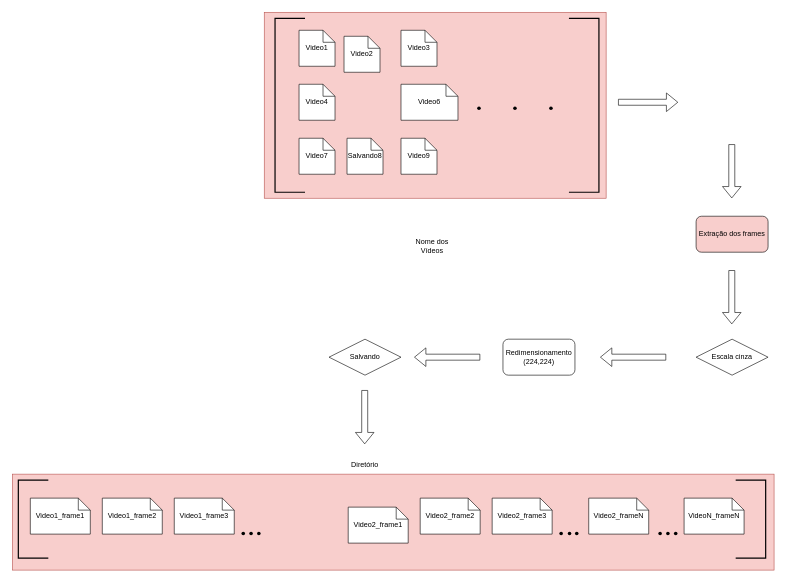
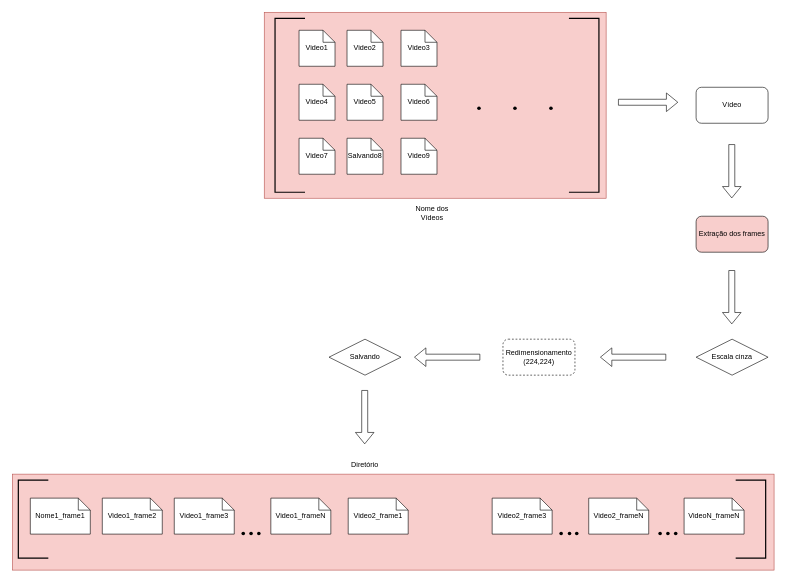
- <mxCell id="7" value="Video2" style="shape=note;size=20;whiteSpace=wrap;html=1;" vertex="1" parent="1"><mxGeometry x="573" y="60" width="60" height="60" as="geometry" /></mxCell>
+ <mxCell id="7" value="Video2" style="shape=note;size=20;whiteSpace=wrap;html=1;" vertex="1" parent="1"><mxGeometry x="578" y="50" width="60" height="60" as="geometry" /></mxCell>
+ <mxCell id="8" value="Video5" style="shape=note;size=20;whiteSpace=wrap;html=1;" vertex="1" parent="1"><mxGeometry x="578" y="140" width="60" height="60" as="geometry" /></mxCell>
- <mxCell id="12" value="Video6" style="shape=note;size=20;whiteSpace=wrap;html=1;" vertex="1" parent="1"><mxGeometry x="668" y="140" width="95" height="60" as="geometry" /></mxCell>
+ <mxCell id="12" value="Video6" style="shape=note;size=20;whiteSpace=wrap;html=1;" vertex="1" parent="1"><mxGeometry x="668" y="140" width="60" height="60" as="geometry" /></mxCell>
+ <mxCell id="43" value="Vídeo" style="rounded=1;whiteSpace=wrap;html=1;" vertex="1" parent="1"><mxGeometry x="1160" y="145" width="120" height="60" as="geometry" /></mxCell>
- <mxCell id="39" value="Nome dos Vídeos" style="text;html=1;strokeColor=none;fillColor=none;align=center;verticalAlign=middle;whiteSpace=wrap;rounded=0;" vertex="1" parent="1"><mxGeometry x="690" y="395" width="60" height="30" as="geometry" /></mxCell>
+ <mxCell id="39" value="Nome dos Vídeos" style="text;html=1;strokeColor=none;fillColor=none;align=center;verticalAlign=middle;whiteSpace=wrap;rounded=0;" vertex="1" parent="1"><mxGeometry x="690" y="340" width="60" height="30" as="geometry" /></mxCell>
- <mxCell id="42" value="&lt;div&gt;Redimensionamento&lt;/div&gt;&lt;div&gt;(224,224)&lt;br&gt;&lt;/div&gt;" style="rounded=1;whiteSpace=wrap;html=1;" vertex="1" parent="1"><mxGeometry x="838" y="565" width="120" height="60" as="geometry" /></mxCell>
+ <mxCell id="42" value="&lt;div&gt;Redimensionamento&lt;/div&gt;&lt;div&gt;(224,224)&lt;br&gt;&lt;/div&gt;" style="rounded=1;whiteSpace=wrap;html=1;dashed=1;" vertex="1" parent="1"><mxGeometry x="838" y="565" width="120" height="60" as="geometry" /></mxCell>
- <mxCell id="20" value="Video1_frame1" style="shape=note;size=20;whiteSpace=wrap;html=1;" vertex="1" parent="1"><mxGeometry x="50" y="830" width="100" height="60" as="geometry" /></mxCell>
+ <mxCell id="20" value="Nome1_frame1" style="shape=note;size=20;whiteSpace=wrap;html=1;" vertex="1" parent="1"><mxGeometry x="50" y="830" width="100" height="60" as="geometry" /></mxCell>
+ <mxCell id="26" value="Video1_frameN" style="shape=note;size=20;whiteSpace=wrap;html=1;" vertex="1" parent="1"><mxGeometry x="451" y="830" width="100" height="60" as="geometry" /></mxCell>
- <mxCell id="28" value="Video2_frame2" style="shape=note;size=20;whiteSpace=wrap;html=1;" vertex="1" parent="1"><mxGeometry x="700" y="830" width="100" height="60" as="geometry" /></mxCell>
- <mxCell id="27" value="Video2_frame1" style="shape=note;size=20;whiteSpace=wrap;html=1;" vertex="1" parent="1"><mxGeometry x="580" y="845" width="100" height="60" as="geometry" /></mxCell>
+ <mxCell id="27" value="Video2_frame1" style="shape=note;size=20;whiteSpace=wrap;html=1;" vertex="1" parent="1"><mxGeometry x="580" y="830" width="100" height="60" as="geometry" /></mxCell>
